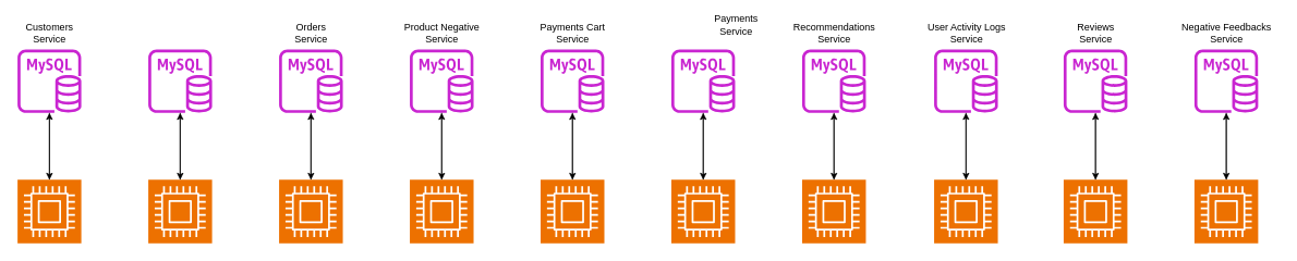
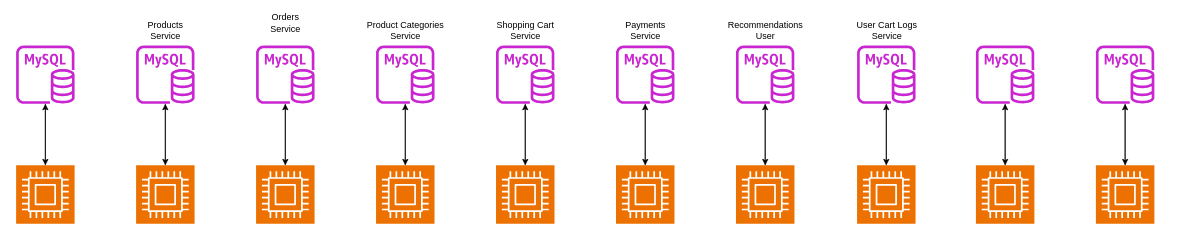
- <mxCell id="19" value="Payments&lt;div&gt;Service&lt;/div&gt;" style="text;html=1;align=center;verticalAlign=middle;resizable=0;points=[];autosize=1;strokeColor=none;fillColor=none;" parent="1" vertex="1"><mxGeometry x="860" y="10" width="80" height="40" as="geometry" /></mxCell>
+ <mxCell id="19" value="Payments&lt;div&gt;Service&lt;/div&gt;" style="text;html=1;align=center;verticalAlign=middle;resizable=0;points=[];autosize=1;strokeColor=none;fillColor=none;" parent="1" vertex="1"><mxGeometry x="820" y="20" width="80" height="40" as="geometry" /></mxCell>
- <mxCell id="4" value="Customers&lt;div&gt;Service&lt;/div&gt;" style="text;html=1;align=center;verticalAlign=middle;resizable=0;points=[];autosize=1;strokeColor=none;fillColor=none;" parent="1" vertex="1"><mxGeometry x="20" y="20" width="80" height="40" as="geometry" /></mxCell>
+ <mxCell id="7" value="Products&lt;div&gt;Service&lt;/div&gt;" style="text;html=1;align=center;verticalAlign=middle;resizable=0;points=[];autosize=1;strokeColor=none;fillColor=none;" parent="1" vertex="1"><mxGeometry x="185" y="20" width="70" height="40" as="geometry" /></mxCell>
- <mxCell id="10" value="Orders&lt;div&gt;Service&lt;/div&gt;" style="text;html=1;align=center;verticalAlign=middle;resizable=0;points=[];autosize=1;strokeColor=none;fillColor=none;" parent="1" vertex="1"><mxGeometry x="350" y="20" width="60" height="40" as="geometry" /></mxCell>
+ <mxCell id="10" value="Orders&lt;div&gt;Service&lt;/div&gt;" style="text;html=1;align=center;verticalAlign=middle;resizable=0;points=[];autosize=1;strokeColor=none;fillColor=none;" parent="1" vertex="1"><mxGeometry x="350" y="10" width="60" height="40" as="geometry" /></mxCell>
- <mxCell id="13" value="Product Negative&lt;div&gt;Service&lt;/div&gt;" style="text;html=1;align=center;verticalAlign=middle;resizable=0;points=[];autosize=1;strokeColor=none;fillColor=none;" parent="1" vertex="1"><mxGeometry x="475" y="20" width="130" height="40" as="geometry" /></mxCell>
+ <mxCell id="13" value="Product Categories&lt;div&gt;Service&lt;/div&gt;" style="text;html=1;align=center;verticalAlign=middle;resizable=0;points=[];autosize=1;strokeColor=none;fillColor=none;" parent="1" vertex="1"><mxGeometry x="475" y="20" width="130" height="40" as="geometry" /></mxCell>
- <mxCell id="16" value="Payments Cart&lt;div&gt;Service&lt;/div&gt;" style="text;html=1;align=center;verticalAlign=middle;resizable=0;points=[];autosize=1;strokeColor=none;fillColor=none;" parent="1" vertex="1"><mxGeometry x="650" y="20" width="100" height="40" as="geometry" /></mxCell>
+ <mxCell id="16" value="Shopping Cart&lt;div&gt;Service&lt;/div&gt;" style="text;html=1;align=center;verticalAlign=middle;resizable=0;points=[];autosize=1;strokeColor=none;fillColor=none;" parent="1" vertex="1"><mxGeometry x="650" y="20" width="100" height="40" as="geometry" /></mxCell>
- <mxCell id="22" value="Recommendations&lt;div&gt;Service&lt;/div&gt;" style="text;html=1;align=center;verticalAlign=middle;resizable=0;points=[];autosize=1;strokeColor=none;fillColor=none;" parent="1" vertex="1"><mxGeometry x="960" y="20" width="120" height="40" as="geometry" /></mxCell>
+ <mxCell id="22" value="Recommendations&lt;div&gt;User&lt;/div&gt;" style="text;html=1;align=center;verticalAlign=middle;resizable=0;points=[];autosize=1;strokeColor=none;fillColor=none;" parent="1" vertex="1"><mxGeometry x="960" y="20" width="120" height="40" as="geometry" /></mxCell>
- <mxCell id="25" value="User Activity Logs&lt;div&gt;Service&lt;/div&gt;" style="text;html=1;align=center;verticalAlign=middle;resizable=0;points=[];autosize=1;strokeColor=none;fillColor=none;" parent="1" vertex="1"><mxGeometry x="1121.5" y="20" width="120" height="40" as="geometry" /></mxCell>
+ <mxCell id="25" value="User Cart Logs&lt;div&gt;Service&lt;/div&gt;" style="text;html=1;align=center;verticalAlign=middle;resizable=0;points=[];autosize=1;strokeColor=none;fillColor=none;" parent="1" vertex="1"><mxGeometry x="1121.5" y="20" width="120" height="40" as="geometry" /></mxCell>
- <mxCell id="28" value="Reviews&lt;div&gt;Service&lt;/div&gt;" style="text;html=1;align=center;verticalAlign=middle;resizable=0;points=[];autosize=1;strokeColor=none;fillColor=none;" parent="1" vertex="1"><mxGeometry x="1305" y="20" width="70" height="40" as="geometry" /></mxCell>
- <mxCell id="31" value="Negative Feedbacks&lt;div&gt;Service&lt;/div&gt;" style="text;html=1;align=center;verticalAlign=middle;resizable=0;points=[];autosize=1;strokeColor=none;fillColor=none;" parent="1" vertex="1"><mxGeometry x="1435" y="20" width="130" height="40" as="geometry" /></mxCell>
